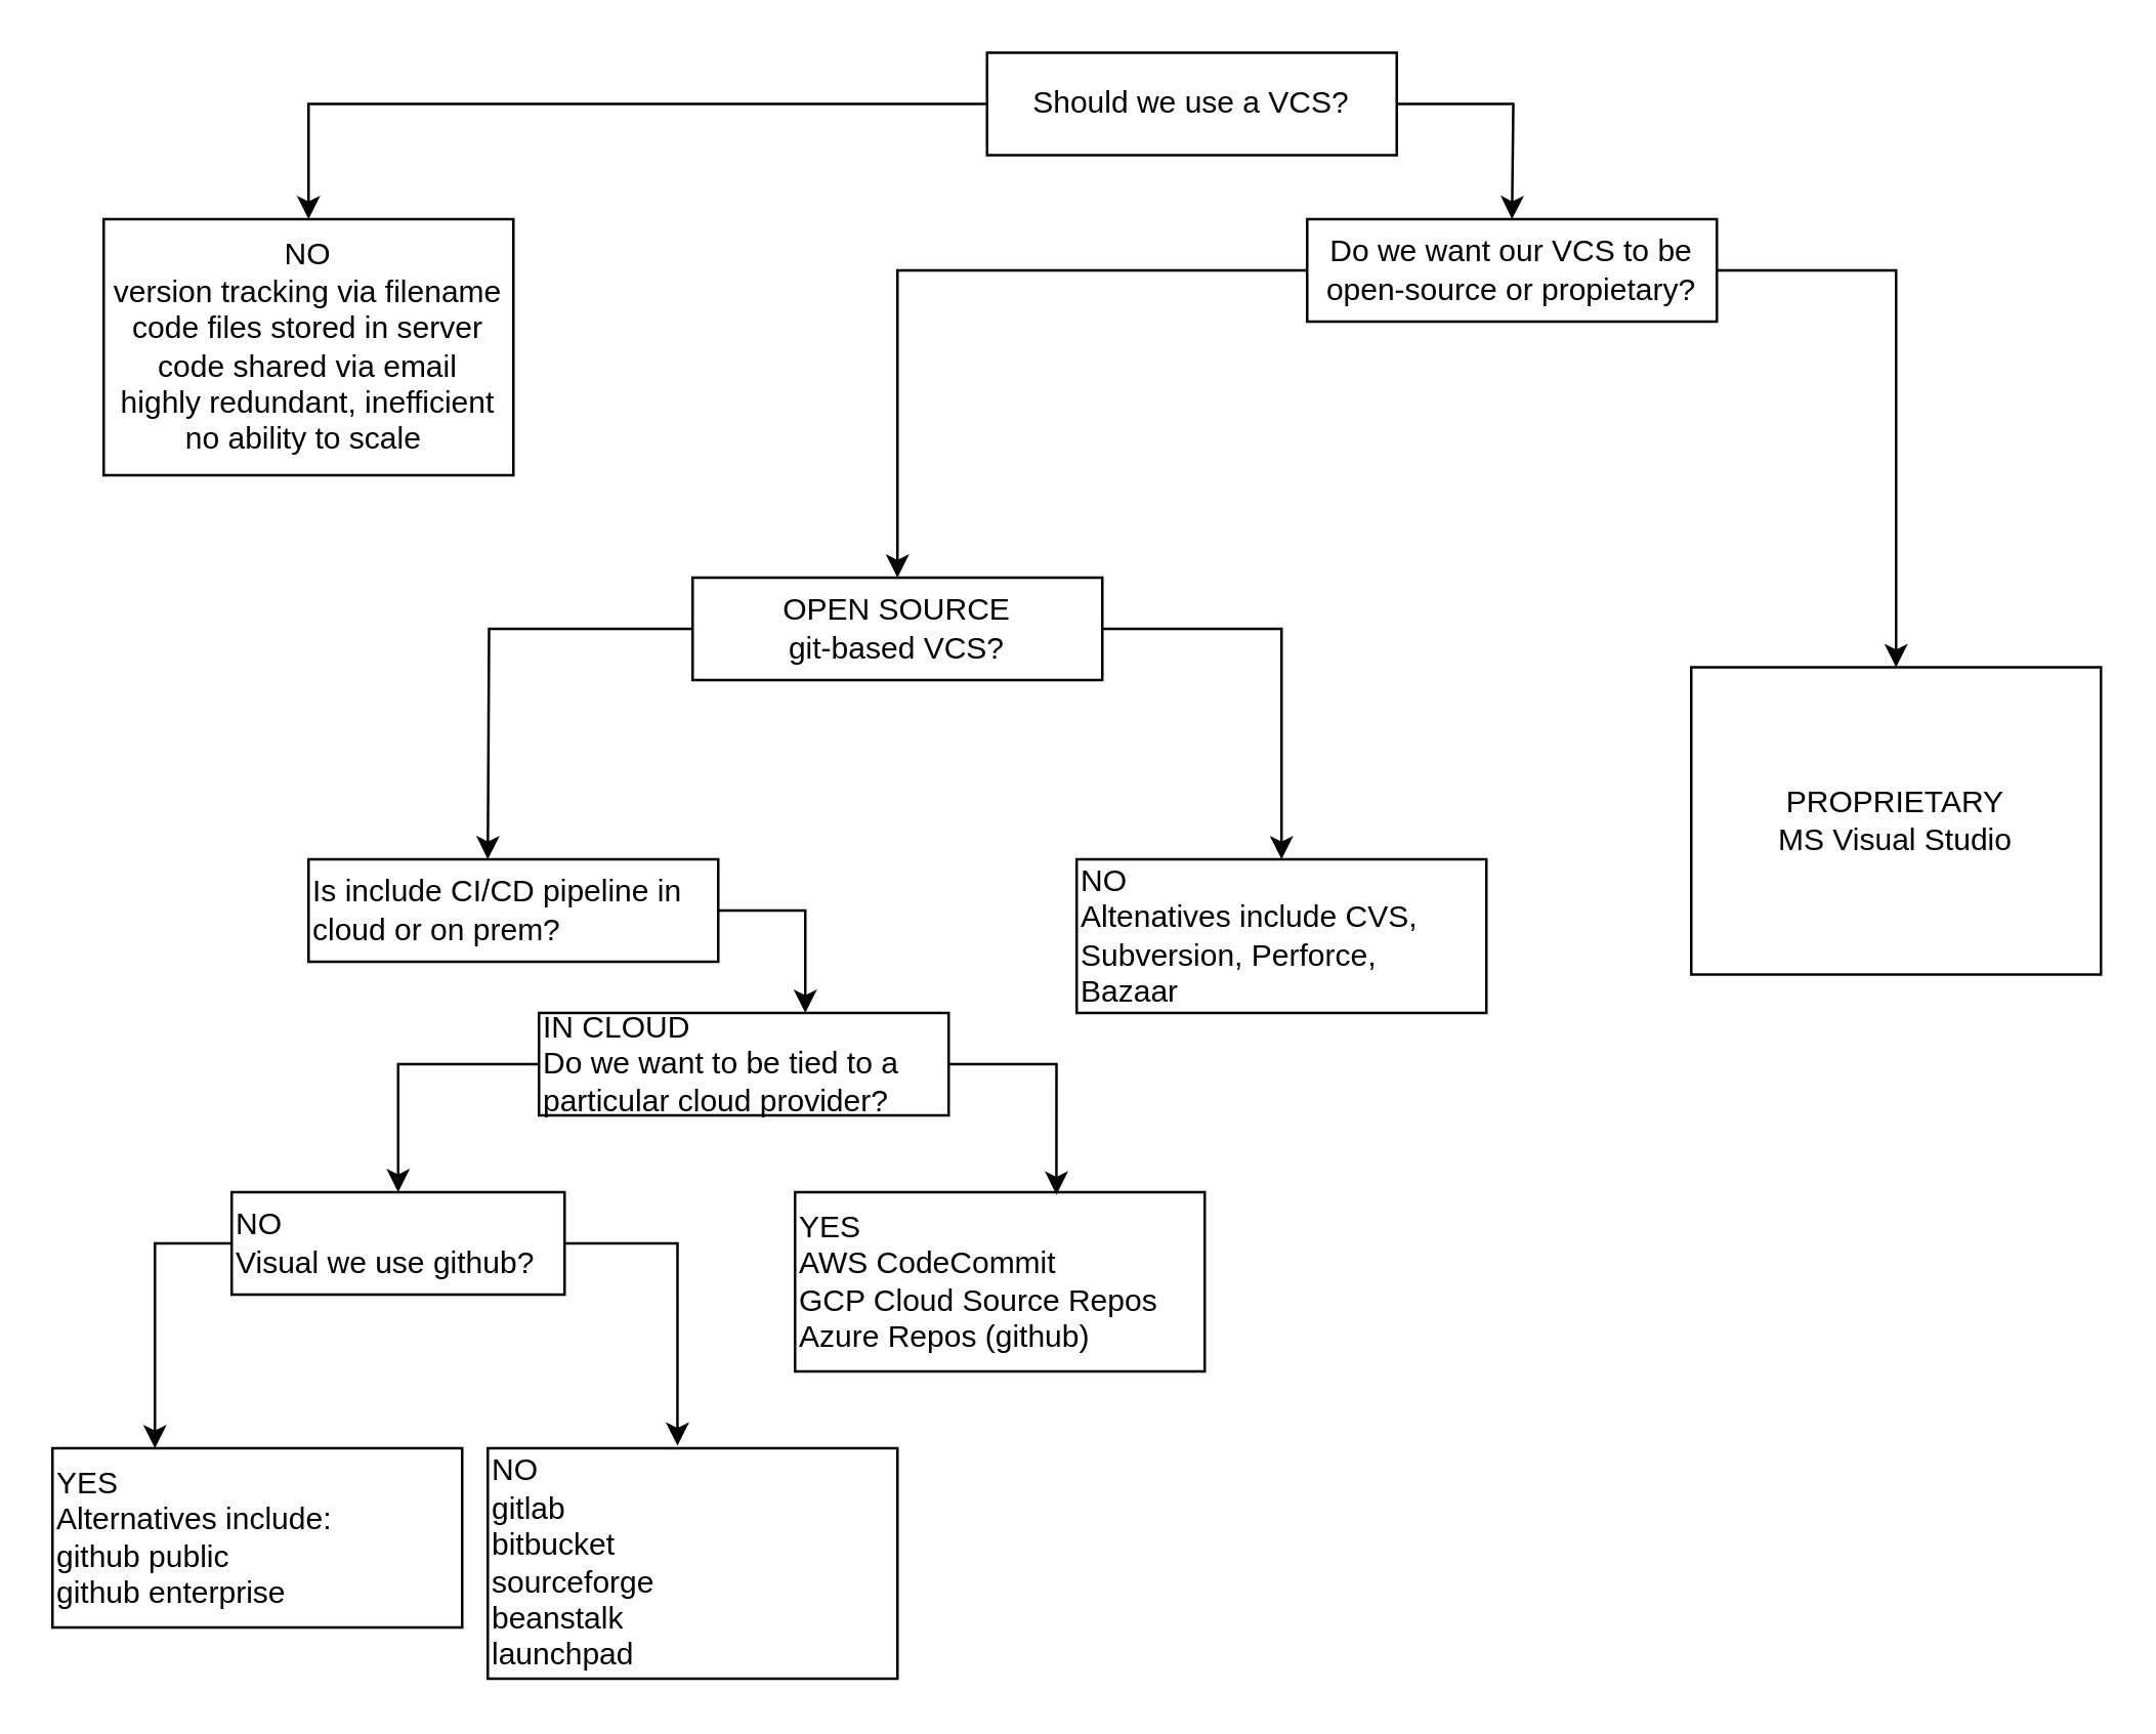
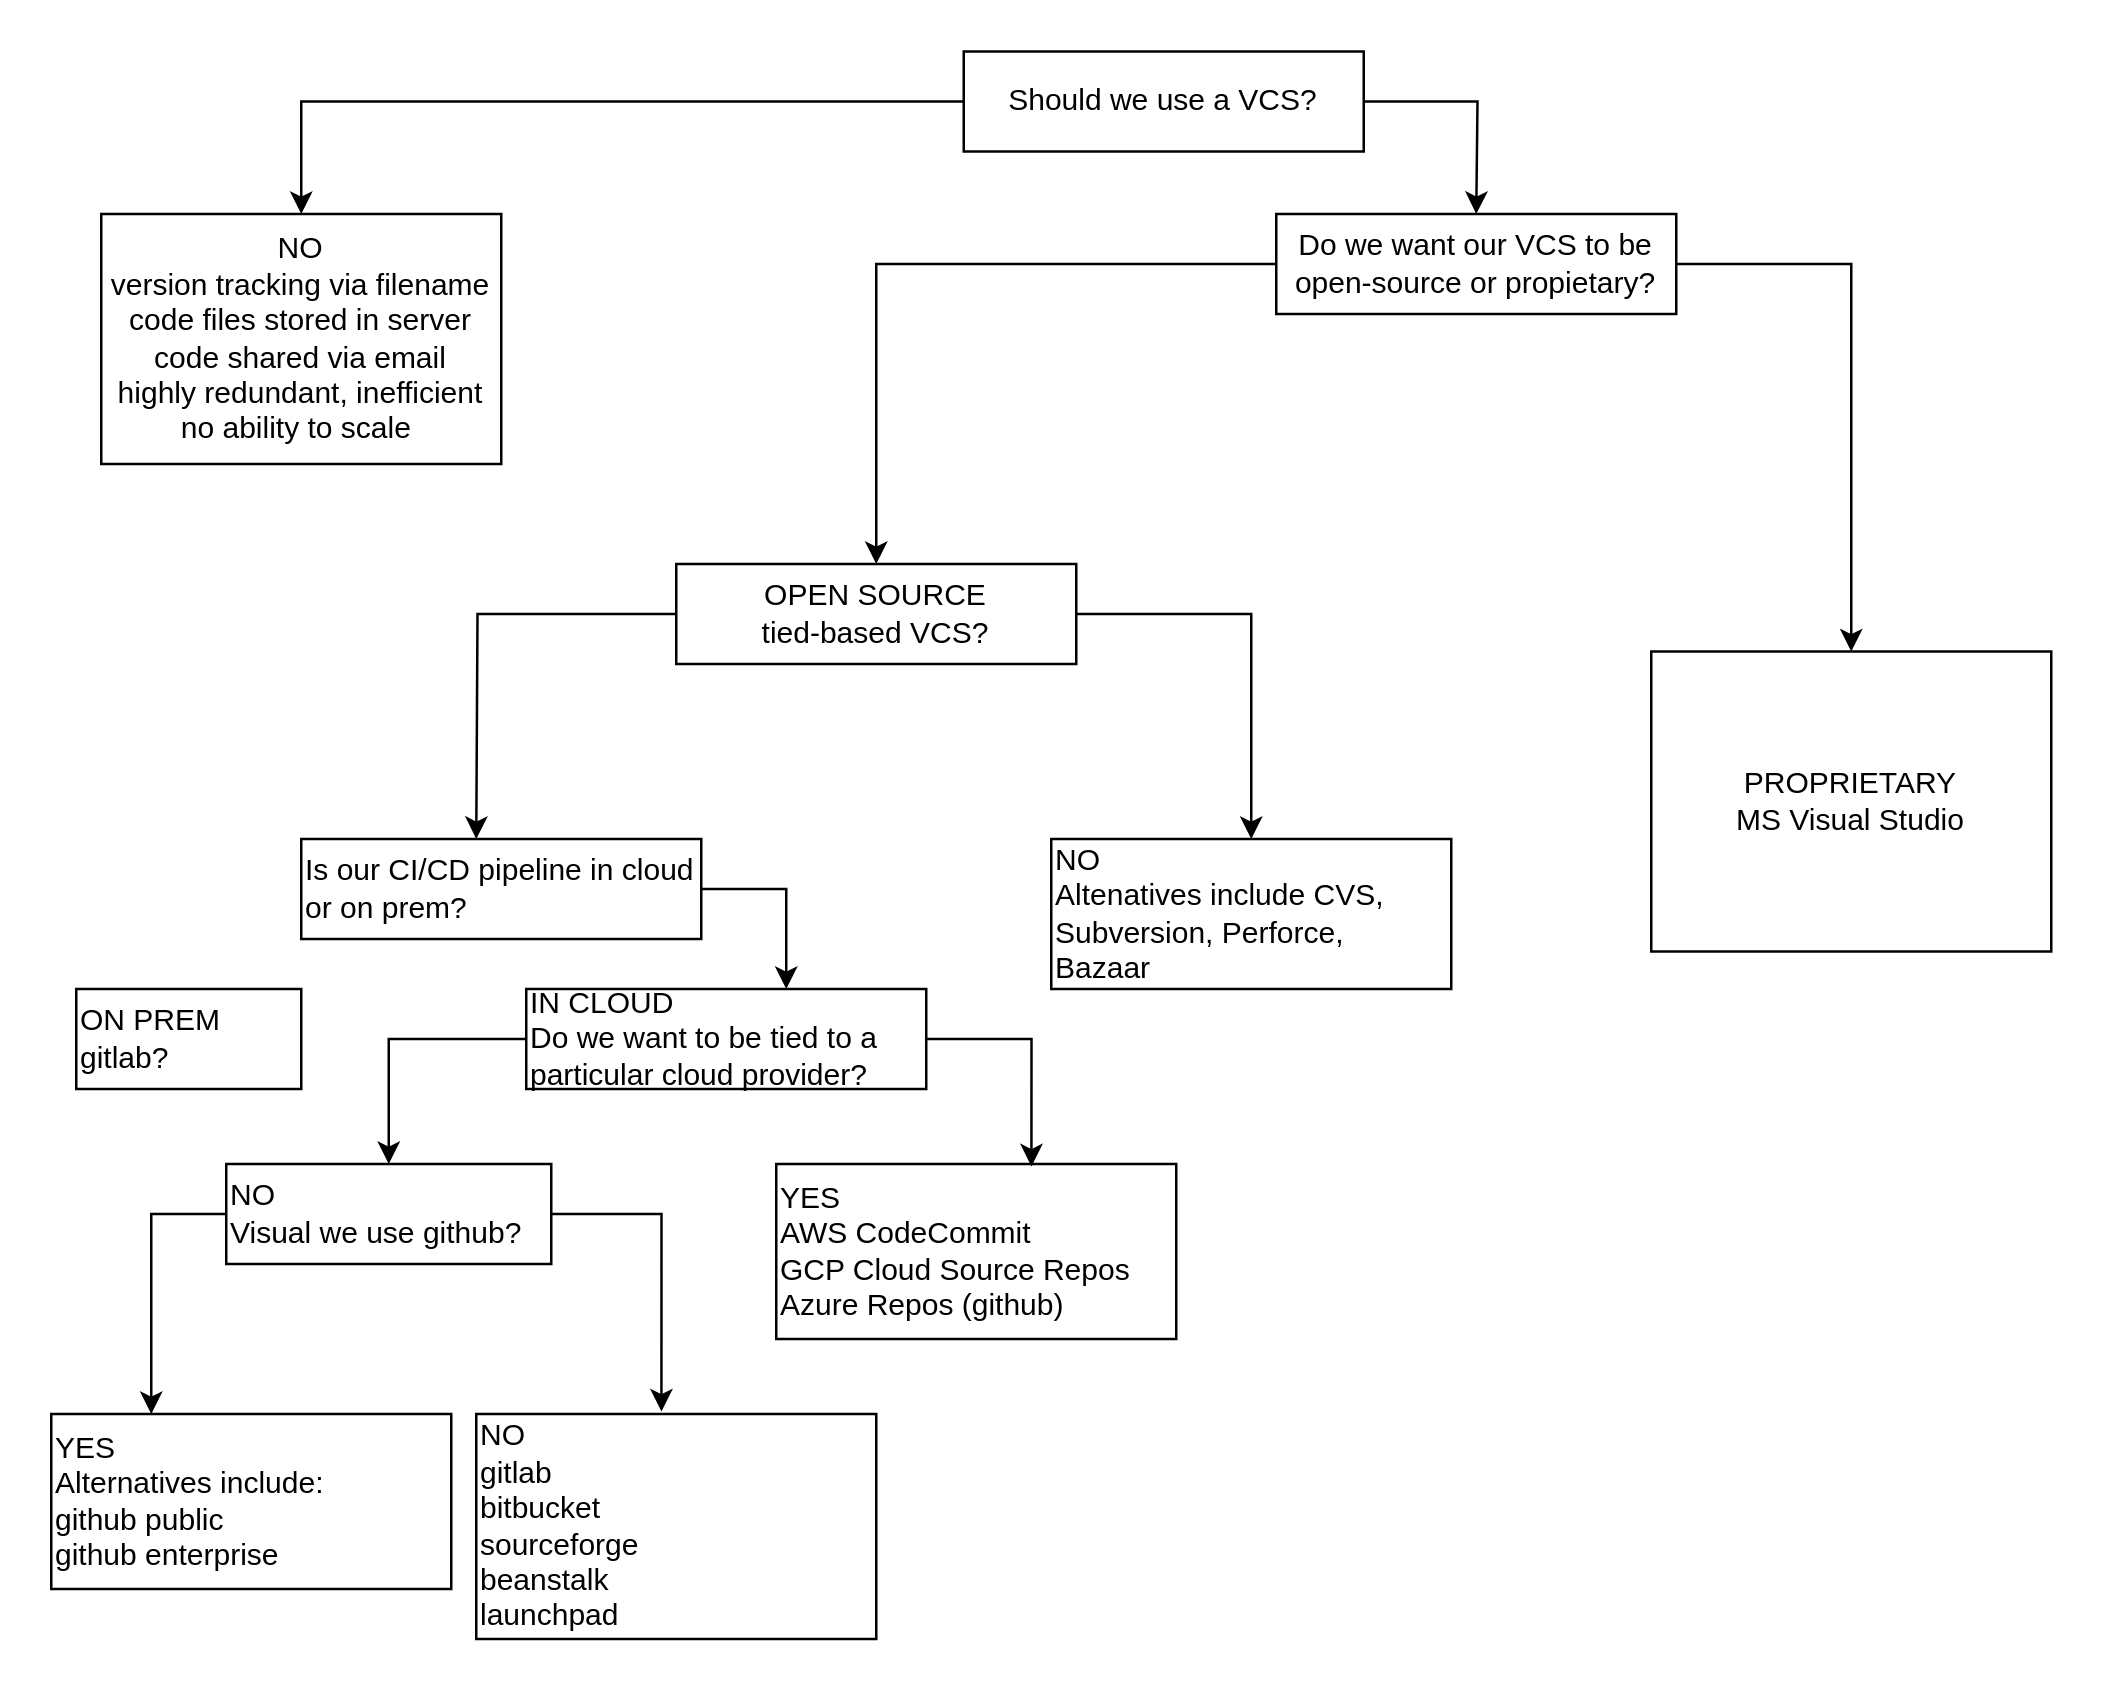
- <mxCell id="8" value="OPEN SOURCE&lt;br&gt;git-based VCS?" style="text;html=1;strokeColor=#000000;fillColor=none;align=center;verticalAlign=middle;whiteSpace=wrap;rounded=0;" vertex="1" parent="1"><mxGeometry x="270" y="225" width="160" height="40" as="geometry" /></mxCell>
+ <mxCell id="8" value="OPEN SOURCE&lt;br&gt;tied-based VCS?" style="text;html=1;strokeColor=#000000;fillColor=none;align=center;verticalAlign=middle;whiteSpace=wrap;rounded=0;" vertex="1" parent="1"><mxGeometry x="270" y="225" width="160" height="40" as="geometry" /></mxCell>
- <mxCell id="20" value="Is include CI/CD pipeline in cloud or on prem?" style="text;html=1;strokeColor=#000000;fillColor=none;align=left;verticalAlign=middle;whiteSpace=wrap;rounded=0;" vertex="1" parent="1"><mxGeometry x="120" y="335" width="160" height="40" as="geometry" /></mxCell>
+ <mxCell id="20" value="Is our CI/CD pipeline in cloud or on prem?" style="text;html=1;strokeColor=#000000;fillColor=none;align=left;verticalAlign=middle;whiteSpace=wrap;rounded=0;" vertex="1" parent="1"><mxGeometry x="120" y="335" width="160" height="40" as="geometry" /></mxCell>
+ <mxCell id="21" value="ON PREM&lt;br&gt;gitlab?" style="text;html=1;strokeColor=#000000;fillColor=none;align=left;verticalAlign=middle;whiteSpace=wrap;rounded=0;" vertex="1" parent="1"><mxGeometry x="30" y="395" width="90" height="40" as="geometry" /></mxCell>
